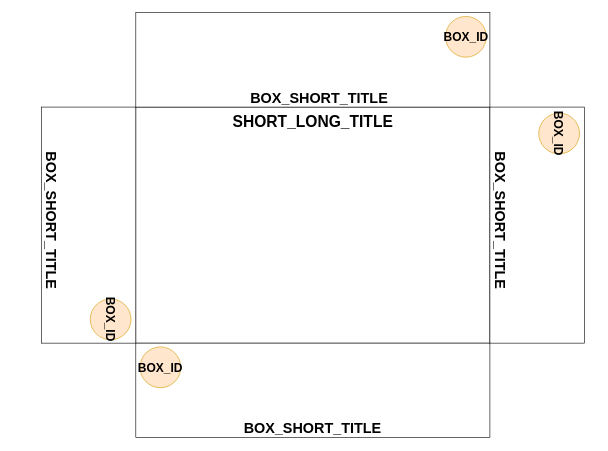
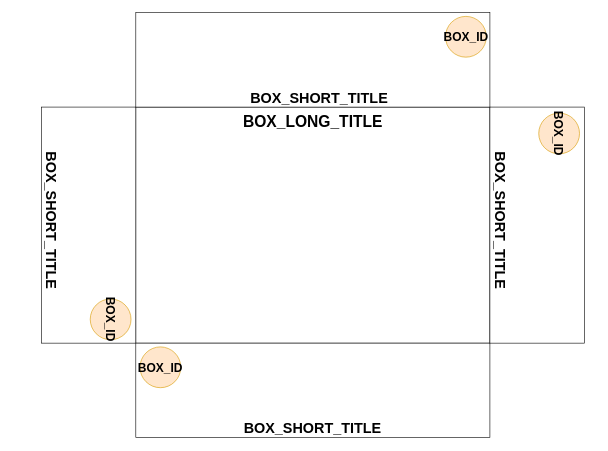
- <mxCell id="8" value="SHORT_LONG_TITLE" style="text;html=1;align=center;verticalAlign=middle;whiteSpace=wrap;rounded=0;fontStyle=1;fontSize=26;" parent="7" vertex="1"><mxGeometry x="231.5" y="178" width="579" height="50" as="geometry" /></mxCell>
+ <mxCell id="8" value="BOX_LONG_TITLE" style="text;html=1;align=center;verticalAlign=middle;whiteSpace=wrap;rounded=0;fontStyle=1;fontSize=26;" parent="7" vertex="1"><mxGeometry x="231.5" y="178" width="579" height="50" as="geometry" /></mxCell>
